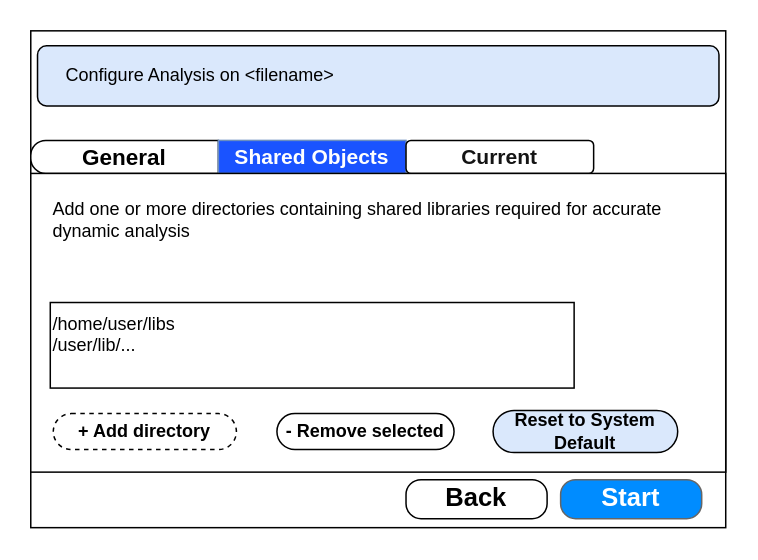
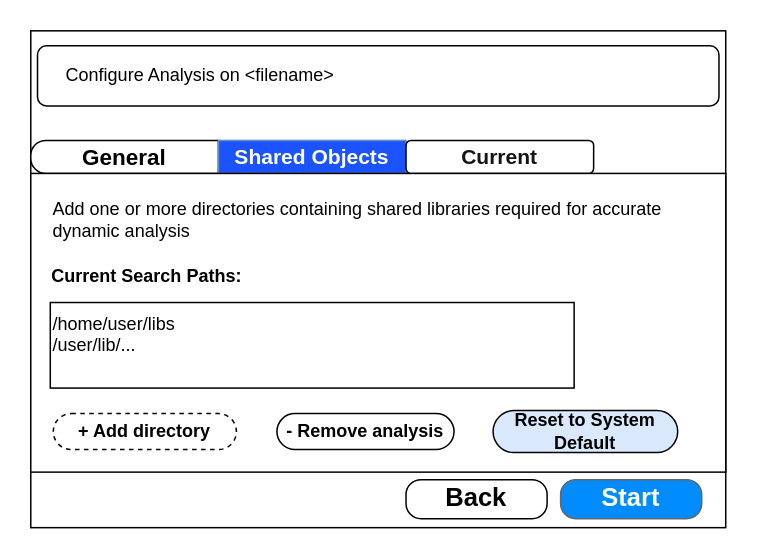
- <mxCell id="3" value="&amp;nbsp; &amp;nbsp; &amp;nbsp;Configure Analysis on &amp;lt;filename&amp;gt;" style="rounded=1;whiteSpace=wrap;html=1;align=left;fillColor=#dae8fc;" vertex="1" parent="1"><mxGeometry x="24.5" y="30" width="454" height="40" as="geometry" /></mxCell>
+ <mxCell id="3" value="&amp;nbsp; &amp;nbsp; &amp;nbsp;Configure Analysis on &amp;lt;filename&amp;gt;" style="rounded=1;whiteSpace=wrap;html=1;align=left;" vertex="1" parent="1"><mxGeometry x="24.5" y="30" width="454" height="40" as="geometry" /></mxCell>
+ <mxCell id="14" value="&lt;b&gt;Current Search Paths:&lt;/b&gt;" style="text;html=1;align=center;verticalAlign=middle;whiteSpace=wrap;rounded=0;" vertex="1" parent="1"><mxGeometry x="32" y="169" width="131" height="30" as="geometry" /></mxCell>
- <mxCell id="12" value="&lt;b&gt;- Remove selected&lt;/b&gt;" style="rounded=1;whiteSpace=wrap;html=1;arcSize=50;" vertex="1" parent="1"><mxGeometry x="184" y="275" width="118" height="24" as="geometry" /></mxCell>
+ <mxCell id="12" value="&lt;b&gt;- Remove analysis&lt;/b&gt;" style="rounded=1;whiteSpace=wrap;html=1;arcSize=50;" vertex="1" parent="1"><mxGeometry x="184" y="275" width="118" height="24" as="geometry" /></mxCell>
